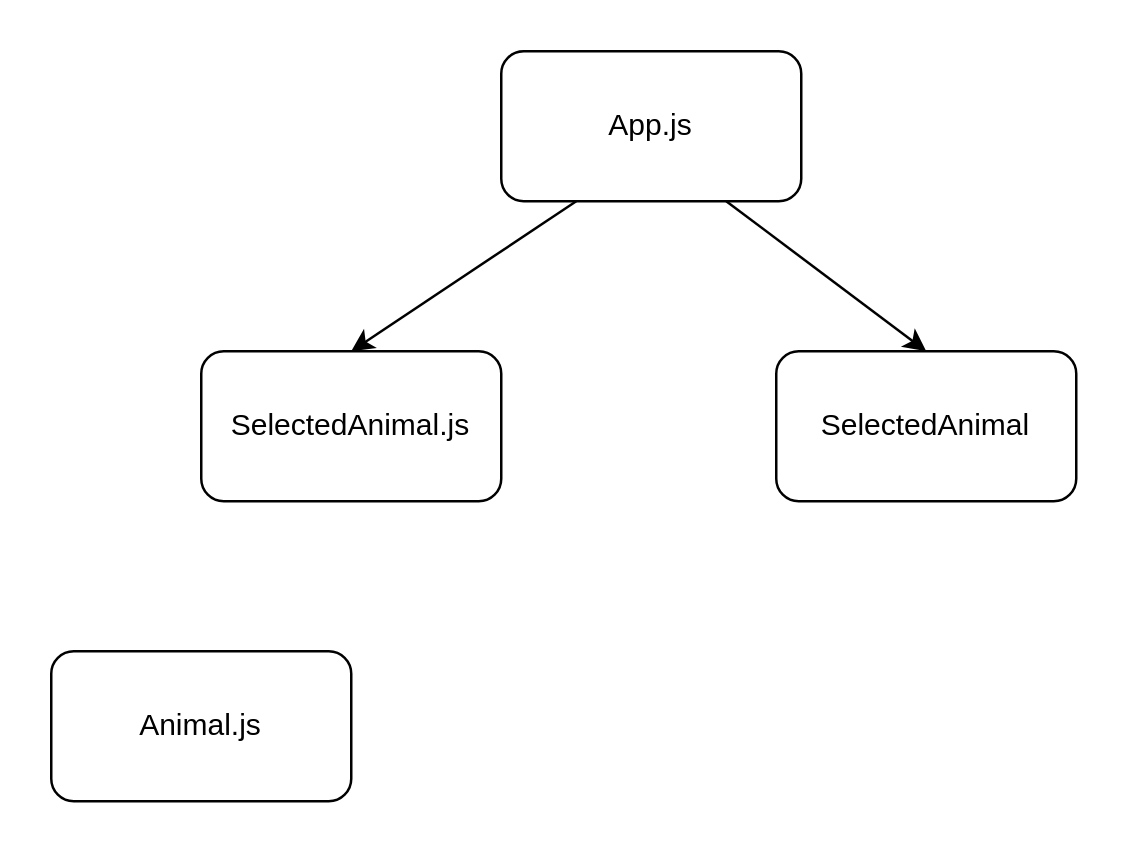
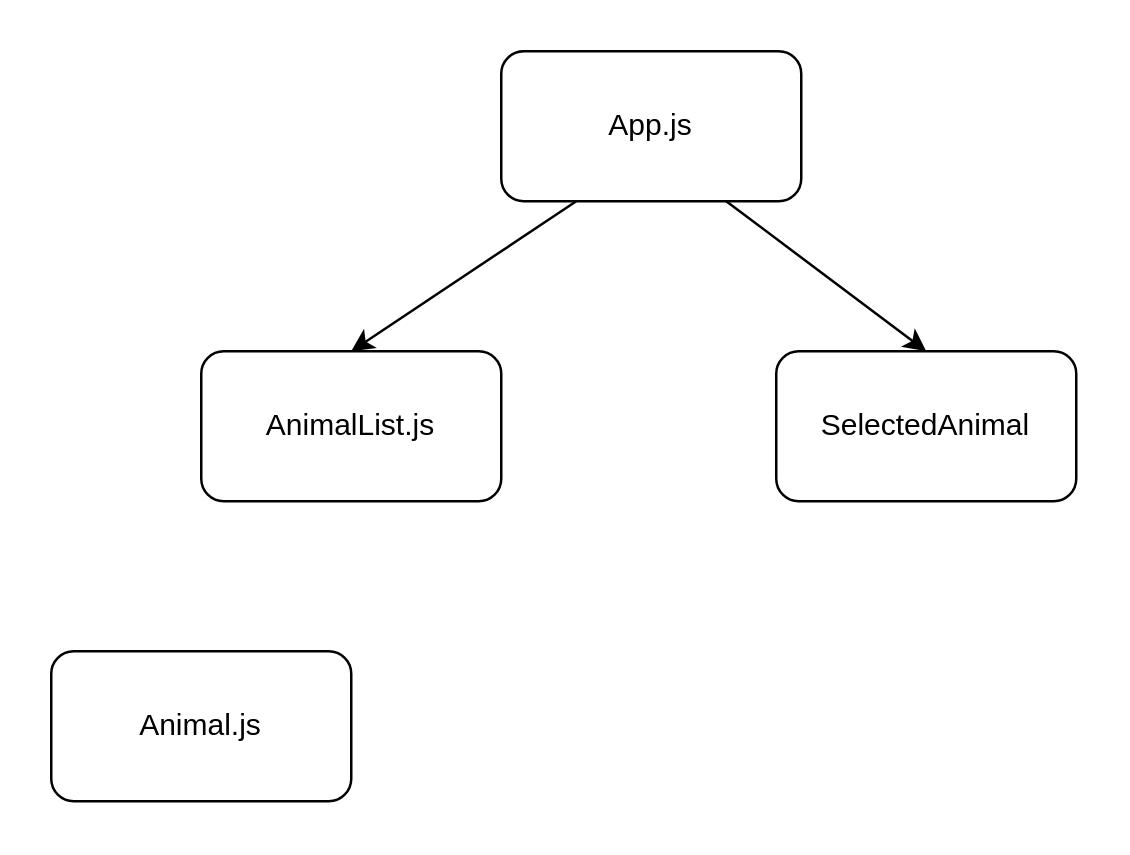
- <mxCell id="3" value="SelectedAnimal.js" style="rounded=1;whiteSpace=wrap;html=1;" vertex="1" parent="1"><mxGeometry x="80" y="140" width="120" height="60" as="geometry" /></mxCell>
+ <mxCell id="3" value="AnimalList.js" style="rounded=1;whiteSpace=wrap;html=1;" vertex="1" parent="1"><mxGeometry x="80" y="140" width="120" height="60" as="geometry" /></mxCell>
